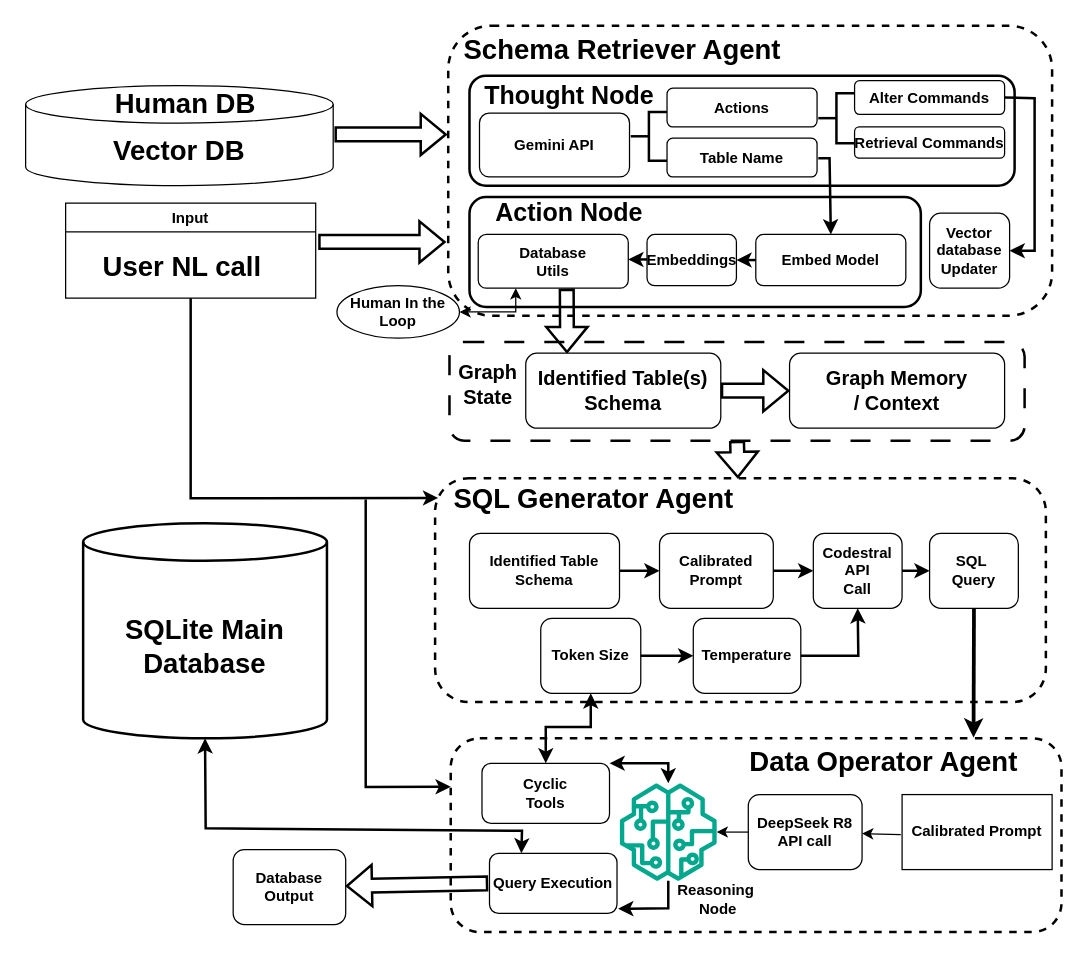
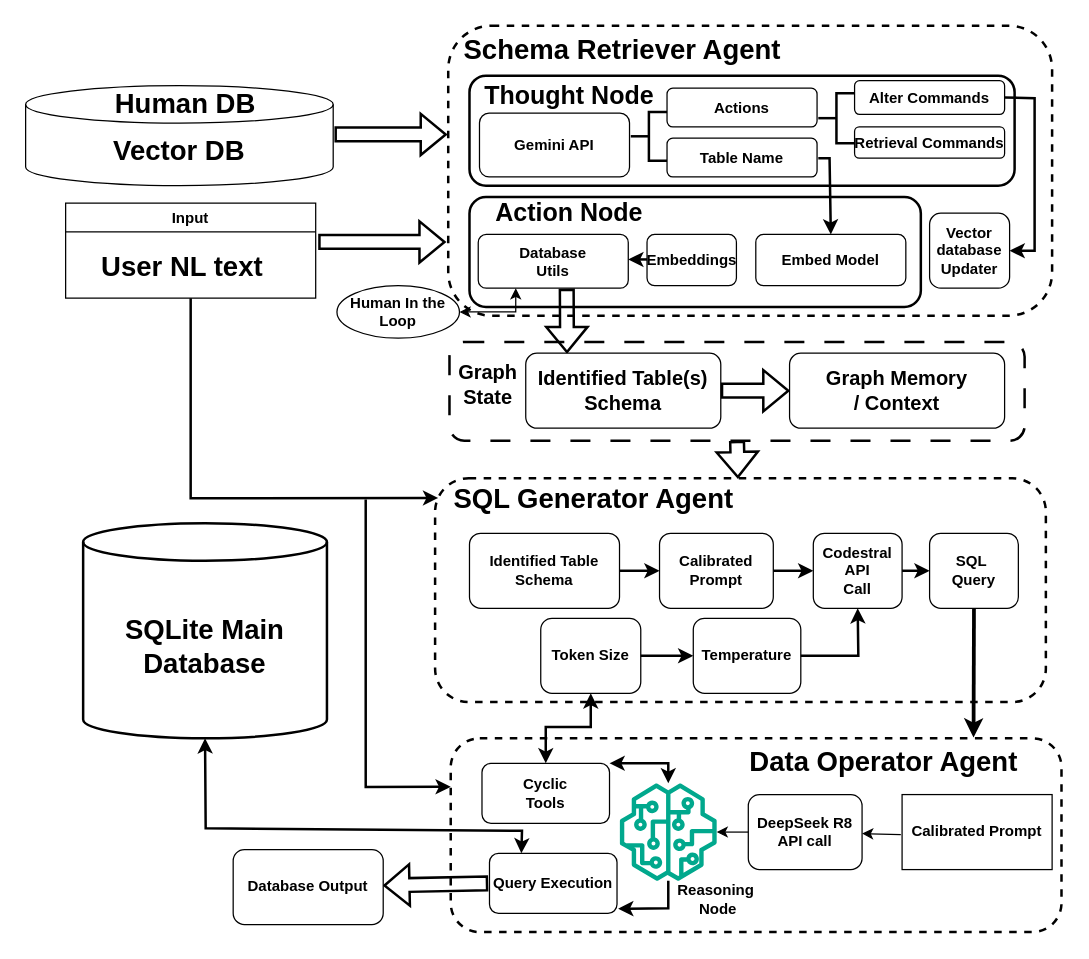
- <mxCell id="26" value="" style="endArrow=classic;html=1;rounded=0;exitX=0;exitY=0.5;exitDx=0;exitDy=0;entryX=1;entryY=0.5;entryDx=0;entryDy=0;strokeWidth=2;" parent="1" source="23" target="24" edge="1"><mxGeometry width="50" height="50" relative="1" as="geometry"><mxPoint x="577" y="261" as="sourcePoint" /><mxPoint x="627" y="211" as="targetPoint" /></mxGeometry></mxCell>
- <mxCell id="7" value="&lt;b&gt;&lt;font style=&quot;font-size: 22px;&quot;&gt;User NL call&amp;nbsp;&lt;/font&gt;&lt;/b&gt;" style="text;html=1;align=center;verticalAlign=middle;resizable=0;points=[];autosize=1;strokeColor=none;fillColor=none;" parent="6" vertex="1"><mxGeometry x="19" y="33" width="153" height="38" as="geometry" /></mxCell>
+ <mxCell id="7" value="&lt;b&gt;&lt;font style=&quot;font-size: 22px;&quot;&gt;User NL text&amp;nbsp;&lt;/font&gt;&lt;/b&gt;" style="text;html=1;align=center;verticalAlign=middle;resizable=0;points=[];autosize=1;strokeColor=none;fillColor=none;" parent="6" vertex="1"><mxGeometry x="19" y="33" width="153" height="38" as="geometry" /></mxCell>
- <mxCell id="70" value="&lt;b&gt;Database Output&lt;/b&gt;" style="rounded=1;whiteSpace=wrap;html=1;" vertex="1" parent="1"><mxGeometry x="186" y="679" width="90" height="60" as="geometry" /></mxCell>
+ <mxCell id="70" value="&lt;b&gt;Database Output&lt;/b&gt;" style="rounded=1;whiteSpace=wrap;html=1;" vertex="1" parent="1"><mxGeometry x="186" y="679" width="120" height="60" as="geometry" /></mxCell>
